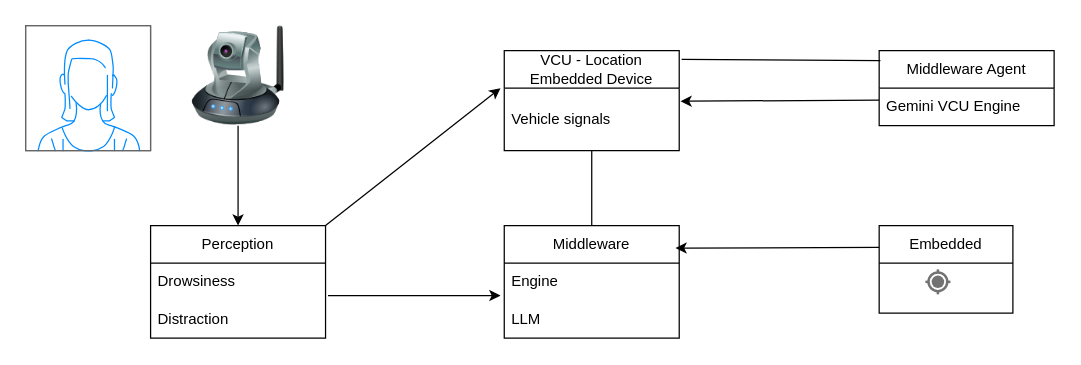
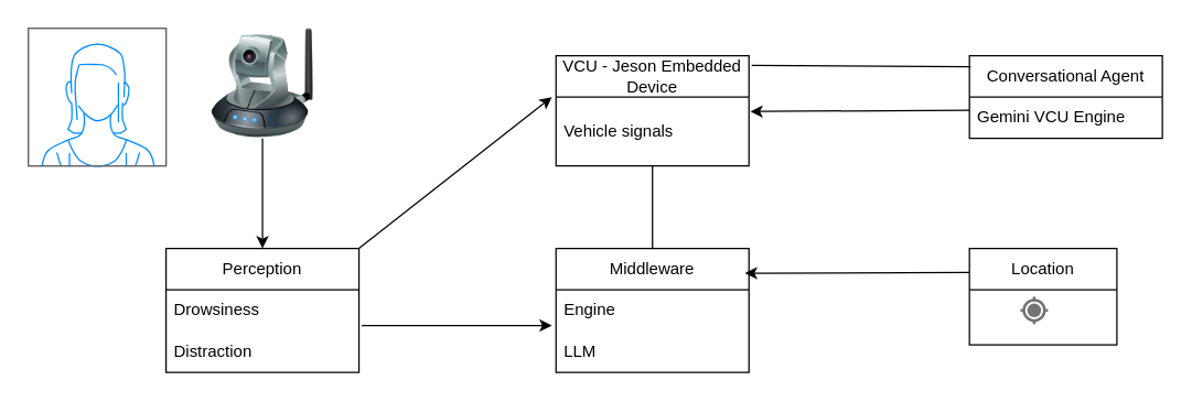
- <mxCell id="8" value="&lt;div&gt;VCU - Location Embedded Device&lt;/div&gt;" style="swimlane;fontStyle=0;childLayout=stackLayout;horizontal=1;startSize=30;horizontalStack=0;resizeParent=1;resizeParentMax=0;resizeLast=0;collapsible=1;marginBottom=0;whiteSpace=wrap;html=1;" vertex="1" parent="1"><mxGeometry x="403" y="40" width="140" height="80" as="geometry" /></mxCell>
+ <mxCell id="8" value="&lt;div&gt;VCU - Jeson Embedded Device&lt;/div&gt;" style="swimlane;fontStyle=0;childLayout=stackLayout;horizontal=1;startSize=30;horizontalStack=0;resizeParent=1;resizeParentMax=0;resizeLast=0;collapsible=1;marginBottom=0;whiteSpace=wrap;html=1;" vertex="1" parent="1"><mxGeometry x="403" y="40" width="140" height="80" as="geometry" /></mxCell>
- <mxCell id="11" value="Middleware Agent" style="swimlane;fontStyle=0;childLayout=stackLayout;horizontal=1;startSize=30;horizontalStack=0;resizeParent=1;resizeParentMax=0;resizeLast=0;collapsible=1;marginBottom=0;whiteSpace=wrap;html=1;" vertex="1" parent="1"><mxGeometry x="703" y="40" width="140" height="60" as="geometry" /></mxCell>
+ <mxCell id="11" value="Conversational Agent" style="swimlane;fontStyle=0;childLayout=stackLayout;horizontal=1;startSize=30;horizontalStack=0;resizeParent=1;resizeParentMax=0;resizeLast=0;collapsible=1;marginBottom=0;whiteSpace=wrap;html=1;" vertex="1" parent="1"><mxGeometry x="703" y="40" width="140" height="60" as="geometry" /></mxCell>
- <mxCell id="15" value="&lt;div&gt;Embedded&lt;/div&gt;" style="swimlane;fontStyle=0;childLayout=stackLayout;horizontal=1;startSize=30;horizontalStack=0;resizeParent=1;resizeParentMax=0;resizeLast=0;collapsible=1;marginBottom=0;whiteSpace=wrap;html=1;" vertex="1" parent="1"><mxGeometry x="703" y="180" width="107" height="70" as="geometry" /></mxCell>
+ <mxCell id="15" value="&lt;div&gt;Location&lt;/div&gt;" style="swimlane;fontStyle=0;childLayout=stackLayout;horizontal=1;startSize=30;horizontalStack=0;resizeParent=1;resizeParentMax=0;resizeLast=0;collapsible=1;marginBottom=0;whiteSpace=wrap;html=1;" vertex="1" parent="1"><mxGeometry x="703" y="180" width="107" height="70" as="geometry" /></mxCell>
